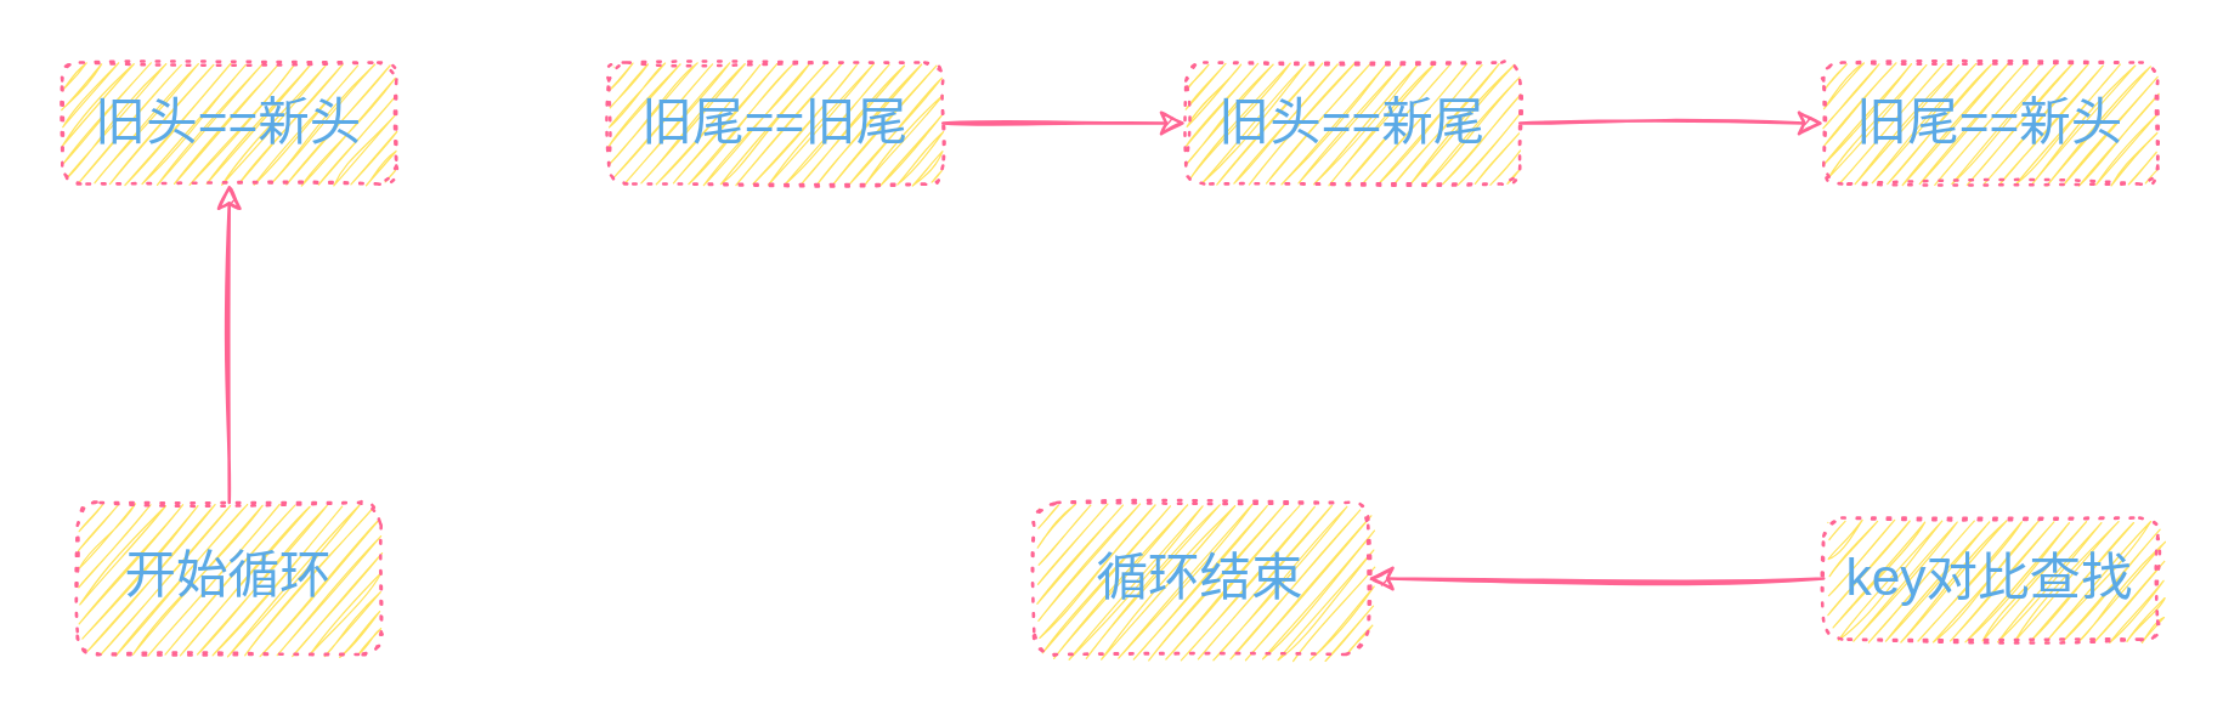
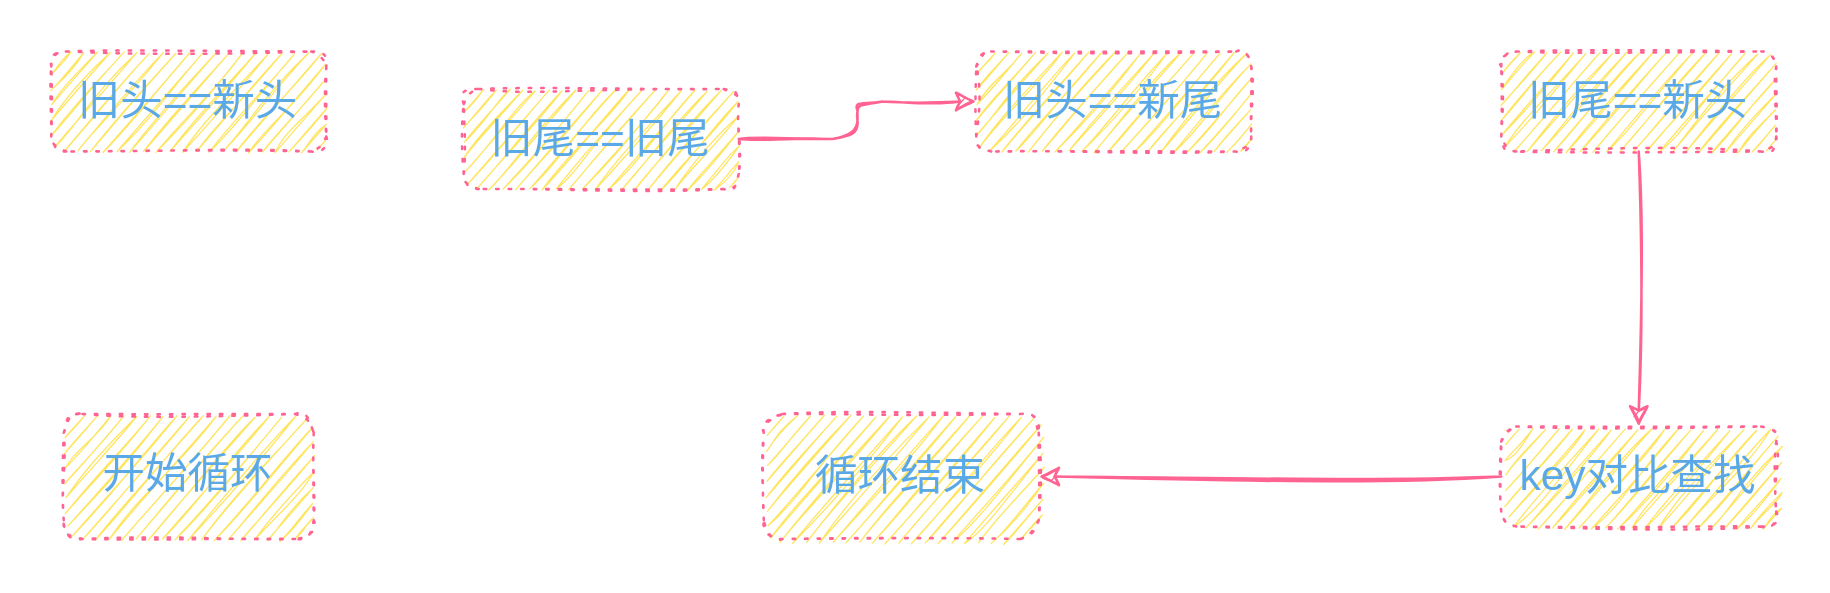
- <mxCell id="6" value="&lt;div style=&quot;line-height: 18px&quot;&gt;&lt;font face=&quot;helvetica&quot;&gt;旧尾==旧尾&lt;/font&gt;&lt;/div&gt;" style="shape=ext;rounded=1;html=1;whiteSpace=wrap;dashed=1;dashPattern=1 4;sketch=1;strokeColor=#FF6392;fillColor=#FFE45E;fontSize=17;fontColor=#5AA9E6;" vertex="1" parent="1"><mxGeometry x="200" y="20" width="110" height="40" as="geometry" /></mxCell>
+ <mxCell id="6" value="&lt;div style=&quot;line-height: 18px&quot;&gt;&lt;font face=&quot;helvetica&quot;&gt;旧尾==旧尾&lt;/font&gt;&lt;/div&gt;" style="shape=ext;rounded=1;html=1;whiteSpace=wrap;dashed=1;dashPattern=1 4;sketch=1;strokeColor=#FF6392;fillColor=#FFE45E;fontSize=17;fontColor=#5AA9E6;" vertex="1" parent="1"><mxGeometry x="185" y="35" width="110" height="40" as="geometry" /></mxCell>
- <mxCell id="7" value="" style="edgeStyle=orthogonalEdgeStyle;curved=0;rounded=1;sketch=1;orthogonalLoop=1;jettySize=auto;html=1;strokeColor=#FF6392;fillColor=#FFE45E;fontSize=17;fontColor=#5AA9E6;" edge="1" parent="1" source="8" target="10"><mxGeometry relative="1" as="geometry" /></mxCell>
+ <mxCell id="9" value="" style="edgeStyle=orthogonalEdgeStyle;curved=0;rounded=1;sketch=1;orthogonalLoop=1;jettySize=auto;html=1;strokeColor=#FF6392;fillColor=#FFE45E;fontSize=17;fontColor=#5AA9E6;" edge="1" parent="1" source="10" target="12"><mxGeometry relative="1" as="geometry" /></mxCell>
- <mxCell id="2" value="" style="edgeStyle=orthogonalEdgeStyle;curved=0;rounded=1;sketch=1;orthogonalLoop=1;jettySize=auto;html=1;strokeColor=#FF6392;fillColor=#FFE45E;fontSize=17;fontColor=#5AA9E6;" edge="1" parent="1" source="3" target="4"><mxGeometry relative="1" as="geometry" /></mxCell>
- <mxCell id="13" value="&lt;div style=&quot;line-height: 18px&quot;&gt;&lt;font face=&quot;helvetica&quot;&gt;循环结束&lt;/font&gt;&lt;/div&gt;" style="shape=ext;rounded=1;html=1;whiteSpace=wrap;dashed=1;dashPattern=1 4;sketch=1;strokeColor=#FF6392;fillColor=#FFE45E;fontSize=17;fontColor=#5AA9E6;" vertex="1" parent="1"><mxGeometry x="340" y="165" width="110" height="50" as="geometry" /></mxCell>
+ <mxCell id="13" value="&lt;div style=&quot;line-height: 18px&quot;&gt;&lt;font face=&quot;helvetica&quot;&gt;循环结束&lt;/font&gt;&lt;/div&gt;" style="shape=ext;rounded=1;html=1;whiteSpace=wrap;dashed=1;dashPattern=1 4;sketch=1;strokeColor=#FF6392;fillColor=#FFE45E;fontSize=17;fontColor=#5AA9E6;" vertex="1" parent="1"><mxGeometry x="305" y="165" width="110" height="50" as="geometry" /></mxCell>
